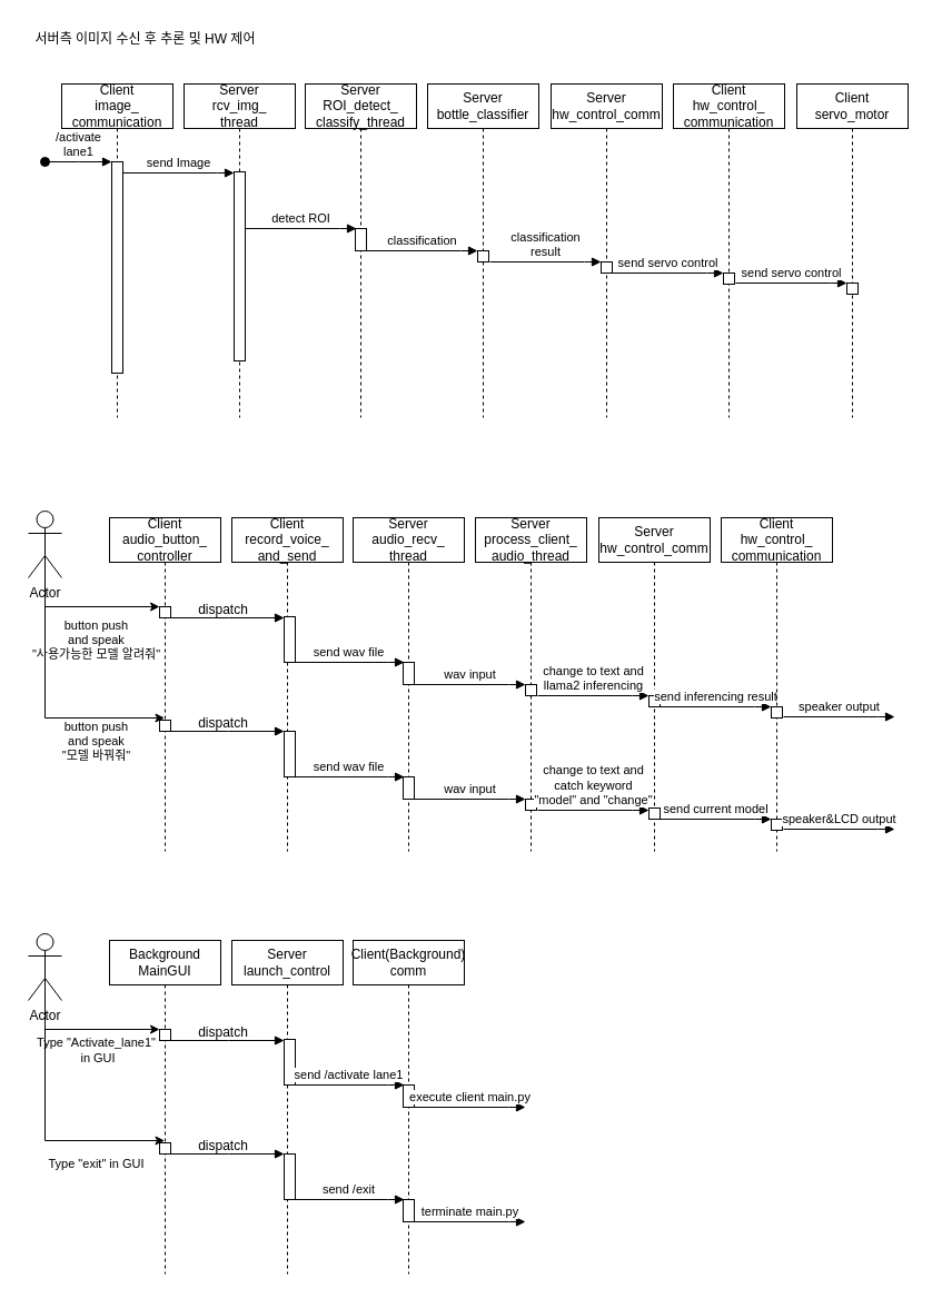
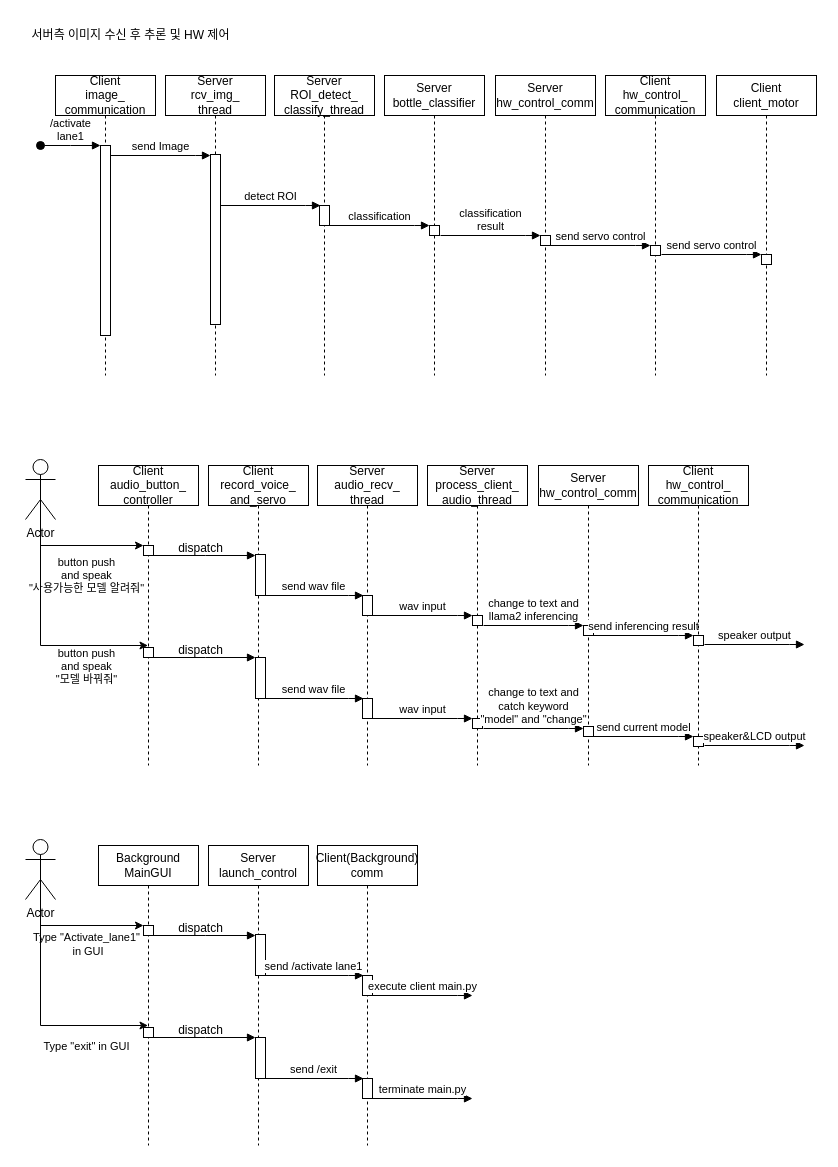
- <mxCell id="20" value="Client&lt;br&gt;servo_motor" style="shape=umlLifeline;perimeter=lifelinePerimeter;whiteSpace=wrap;html=1;container=0;dropTarget=0;collapsible=0;recursiveResize=0;outlineConnect=0;portConstraint=eastwest;newEdgeStyle={&quot;edgeStyle&quot;:&quot;elbowEdgeStyle&quot;,&quot;elbow&quot;:&quot;vertical&quot;,&quot;curved&quot;:0,&quot;rounded&quot;:0};" vertex="1" parent="1"><mxGeometry x="716" y="75" width="100" height="300" as="geometry" /></mxCell>
+ <mxCell id="20" value="Client&lt;br&gt;client_motor" style="shape=umlLifeline;perimeter=lifelinePerimeter;whiteSpace=wrap;html=1;container=0;dropTarget=0;collapsible=0;recursiveResize=0;outlineConnect=0;portConstraint=eastwest;newEdgeStyle={&quot;edgeStyle&quot;:&quot;elbowEdgeStyle&quot;,&quot;elbow&quot;:&quot;vertical&quot;,&quot;curved&quot;:0,&quot;rounded&quot;:0};" vertex="1" parent="1"><mxGeometry x="716" y="75" width="100" height="300" as="geometry" /></mxCell>
- <mxCell id="26" value="Client&lt;br style=&quot;border-color: var(--border-color);&quot;&gt;record_voice_&lt;br&gt;and_send" style="shape=umlLifeline;perimeter=lifelinePerimeter;whiteSpace=wrap;html=1;container=0;dropTarget=0;collapsible=0;recursiveResize=0;outlineConnect=0;portConstraint=eastwest;newEdgeStyle={&quot;edgeStyle&quot;:&quot;elbowEdgeStyle&quot;,&quot;elbow&quot;:&quot;vertical&quot;,&quot;curved&quot;:0,&quot;rounded&quot;:0};" vertex="1" parent="1"><mxGeometry x="208" y="465" width="100" height="300" as="geometry" /></mxCell>
+ <mxCell id="26" value="Client&lt;br style=&quot;border-color: var(--border-color);&quot;&gt;record_voice_&lt;br&gt;and_servo" style="shape=umlLifeline;perimeter=lifelinePerimeter;whiteSpace=wrap;html=1;container=0;dropTarget=0;collapsible=0;recursiveResize=0;outlineConnect=0;portConstraint=eastwest;newEdgeStyle={&quot;edgeStyle&quot;:&quot;elbowEdgeStyle&quot;,&quot;elbow&quot;:&quot;vertical&quot;,&quot;curved&quot;:0,&quot;rounded&quot;:0};" vertex="1" parent="1"><mxGeometry x="208" y="465" width="100" height="300" as="geometry" /></mxCell>
